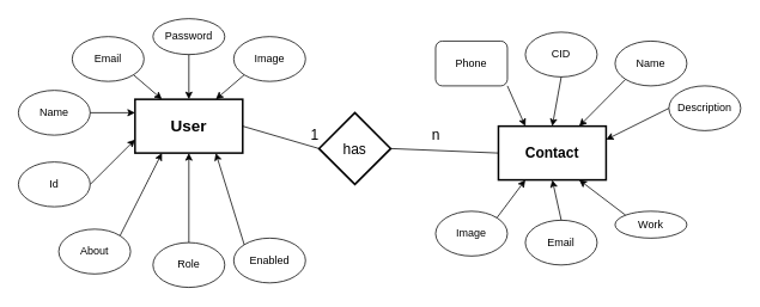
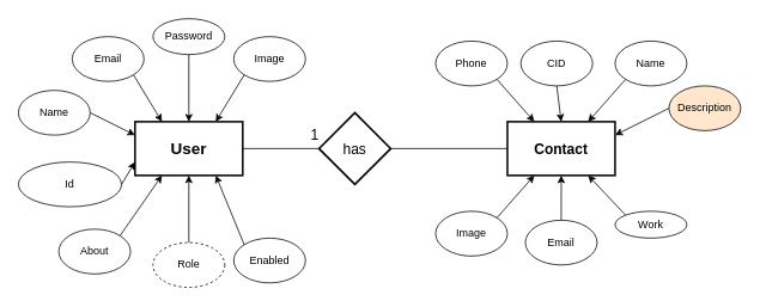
- <mxCell id="20" value="CID" style="ellipse;whiteSpace=wrap;html=1;" vertex="1" parent="1"><mxGeometry x="585" y="35" width="80" height="50" as="geometry" /></mxCell>
+ <mxCell id="20" value="CID" style="ellipse;whiteSpace=wrap;html=1;" vertex="1" parent="1"><mxGeometry x="580" y="45" width="80" height="50" as="geometry" /></mxCell>
- <mxCell id="26" value="Phone" style="whiteSpace=wrap;html=1;rounded=1;" vertex="1" parent="1"><mxGeometry x="485" y="45" width="80" height="50" as="geometry" /></mxCell>
+ <mxCell id="26" value="Phone" style="ellipse;whiteSpace=wrap;html=1;" vertex="1" parent="1"><mxGeometry x="485" y="45" width="80" height="50" as="geometry" /></mxCell>
- <mxCell id="22" value="Description" style="ellipse;whiteSpace=wrap;html=1;" vertex="1" parent="1"><mxGeometry x="745" y="95" width="80" height="50" as="geometry" /></mxCell>
+ <mxCell id="22" value="Description" style="ellipse;whiteSpace=wrap;html=1;fillColor=#ffe6cc;" vertex="1" parent="1"><mxGeometry x="745" y="95" width="80" height="50" as="geometry" /></mxCell>
- <mxCell id="2" value="&lt;b&gt;&lt;font style=&quot;font-size: 18px;&quot;&gt;User&lt;/font&gt;&lt;/b&gt;" style="rounded=0;whiteSpace=wrap;html=1;strokeWidth=2;" vertex="1" parent="1"><mxGeometry x="150" y="110" width="120" height="60" as="geometry" /></mxCell>
+ <mxCell id="2" value="&lt;b&gt;&lt;font style=&quot;font-size: 18px;&quot;&gt;User&lt;/font&gt;&lt;/b&gt;" style="rounded=0;whiteSpace=wrap;html=1;strokeWidth=2;" vertex="1" parent="1"><mxGeometry x="150" y="135" width="120" height="60" as="geometry" /></mxCell>
- <mxCell id="38" value="n" style="text;html=1;align=center;verticalAlign=middle;resizable=0;points=[];autosize=1;strokeColor=none;fillColor=none;fontSize=16;" vertex="1" parent="1"><mxGeometry x="475" y="140" width="20" height="20" as="geometry" /></mxCell>
- <mxCell id="3" value="&lt;b&gt;&lt;font style=&quot;font-size: 16px;&quot;&gt;Contact&lt;/font&gt;&lt;/b&gt;" style="rounded=0;whiteSpace=wrap;html=1;strokeWidth=2;" vertex="1" parent="1"><mxGeometry x="555" y="140" width="120" height="60" as="geometry" /></mxCell>
+ <mxCell id="3" value="&lt;b&gt;&lt;font style=&quot;font-size: 16px;&quot;&gt;Contact&lt;/font&gt;&lt;/b&gt;" style="rounded=0;whiteSpace=wrap;html=1;strokeWidth=2;" vertex="1" parent="1"><mxGeometry x="565" y="135" width="120" height="60" as="geometry" /></mxCell>
- <mxCell id="5" value="Id" style="ellipse;whiteSpace=wrap;html=1;" vertex="1" parent="1"><mxGeometry x="20" y="180" width="80" height="50" as="geometry" /></mxCell>
+ <mxCell id="5" value="Id" style="ellipse;whiteSpace=wrap;html=1;" vertex="1" parent="1"><mxGeometry x="20" y="180" width="115" height="50" as="geometry" /></mxCell>
- <mxCell id="11" value="Role" style="ellipse;whiteSpace=wrap;html=1;" vertex="1" parent="1"><mxGeometry x="170" y="270" width="80" height="50" as="geometry" /></mxCell>
+ <mxCell id="11" value="Role" style="ellipse;whiteSpace=wrap;html=1;dashed=1;" vertex="1" parent="1"><mxGeometry x="170" y="270" width="80" height="50" as="geometry" /></mxCell>
